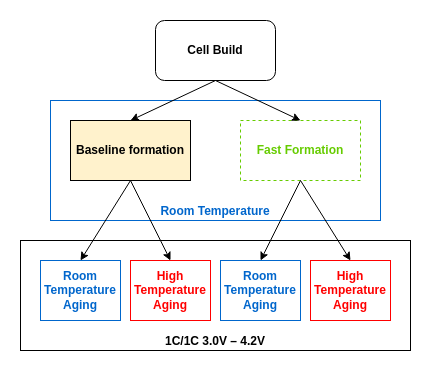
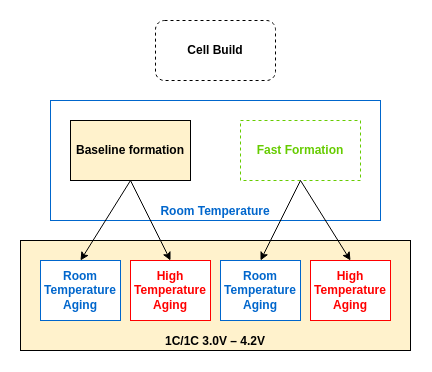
- <mxCell id="4" value="Cell Build" style="rounded=1;whiteSpace=wrap;html=1;fontStyle=1" vertex="1" parent="1"><mxGeometry x="155" y="20" width="120" height="60" as="geometry" /></mxCell>
+ <mxCell id="4" value="Cell Build" style="rounded=1;whiteSpace=wrap;html=1;fontStyle=1;dashed=1;" vertex="1" parent="1"><mxGeometry x="155" y="20" width="120" height="60" as="geometry" /></mxCell>
- <mxCell id="9" value="" style="endArrow=classic;html=1;rounded=0;exitX=0.5;exitY=1;exitDx=0;exitDy=0;entryX=0.5;entryY=0;entryDx=0;entryDy=0;fontStyle=1" edge="1" parent="1" source="4" target="5"><mxGeometry width="50" height="50" relative="1" as="geometry"><mxPoint x="150" y="180" as="sourcePoint" /><mxPoint x="200" y="130" as="targetPoint" /></mxGeometry></mxCell>
- <mxCell id="10" value="" style="endArrow=classic;html=1;rounded=0;exitX=0.5;exitY=1;exitDx=0;exitDy=0;entryX=0.5;entryY=0;entryDx=0;entryDy=0;fontStyle=1" edge="1" parent="1" source="4" target="6"><mxGeometry width="50" height="50" relative="1" as="geometry"><mxPoint x="225" y="90" as="sourcePoint" /><mxPoint x="150" y="130" as="targetPoint" /></mxGeometry></mxCell>
- <mxCell id="2" value="&lt;div style=&quot;text-align: start;&quot;&gt;&lt;span style=&quot;background-color: initial;&quot;&gt;1C/1C 3.0V &lt;/span&gt;&lt;span style=&quot;background-color: initial;&quot;&gt;– 4.2V&lt;/span&gt;&lt;/div&gt;" style="rounded=0;whiteSpace=wrap;html=1;align=center;verticalAlign=bottom;fontColor=#000000;strokeColor=#000000;fontStyle=1" vertex="1" parent="1"><mxGeometry x="20" y="240" width="390" height="110" as="geometry" /></mxCell>
+ <mxCell id="2" value="&lt;div style=&quot;text-align: start;&quot;&gt;&lt;span style=&quot;background-color: initial;&quot;&gt;1C/1C 3.0V &lt;/span&gt;&lt;span style=&quot;background-color: initial;&quot;&gt;– 4.2V&lt;/span&gt;&lt;/div&gt;" style="rounded=0;whiteSpace=wrap;html=1;align=center;verticalAlign=bottom;fontColor=#000000;strokeColor=#000000;fontStyle=1;fillColor=#fff2cc;" vertex="1" parent="1"><mxGeometry x="20" y="240" width="390" height="110" as="geometry" /></mxCell>
